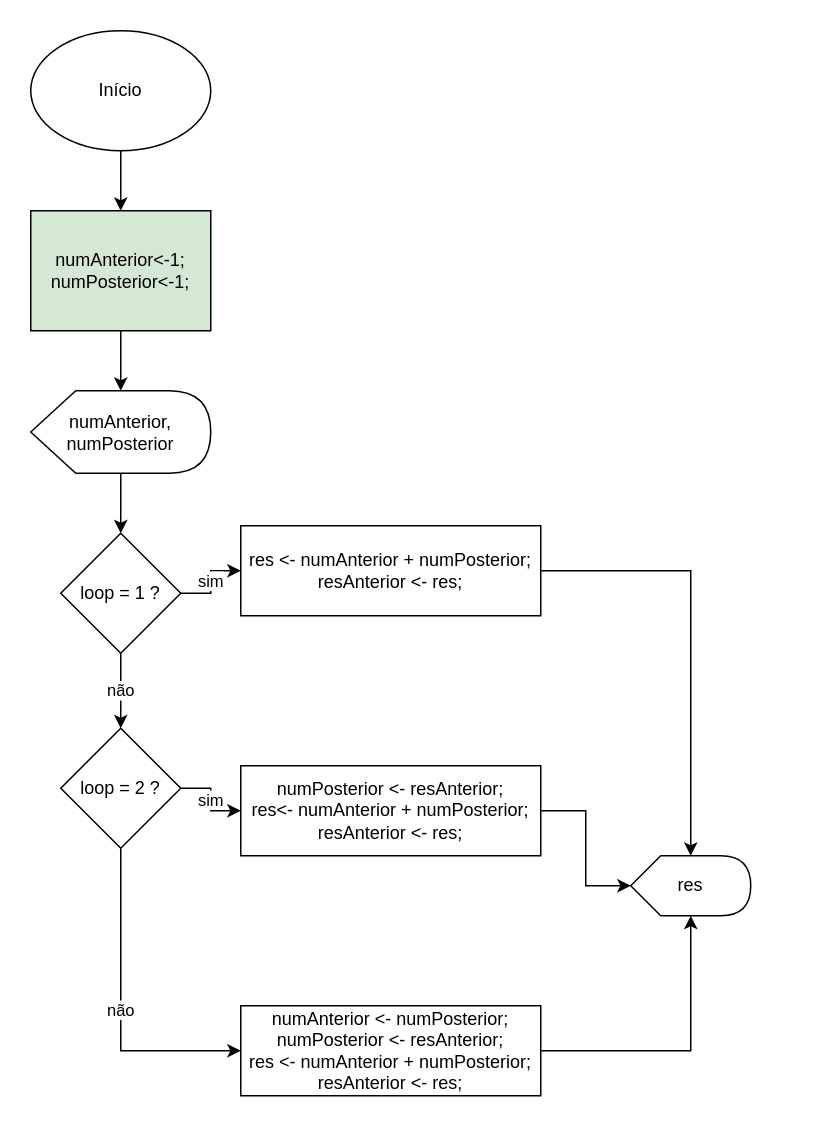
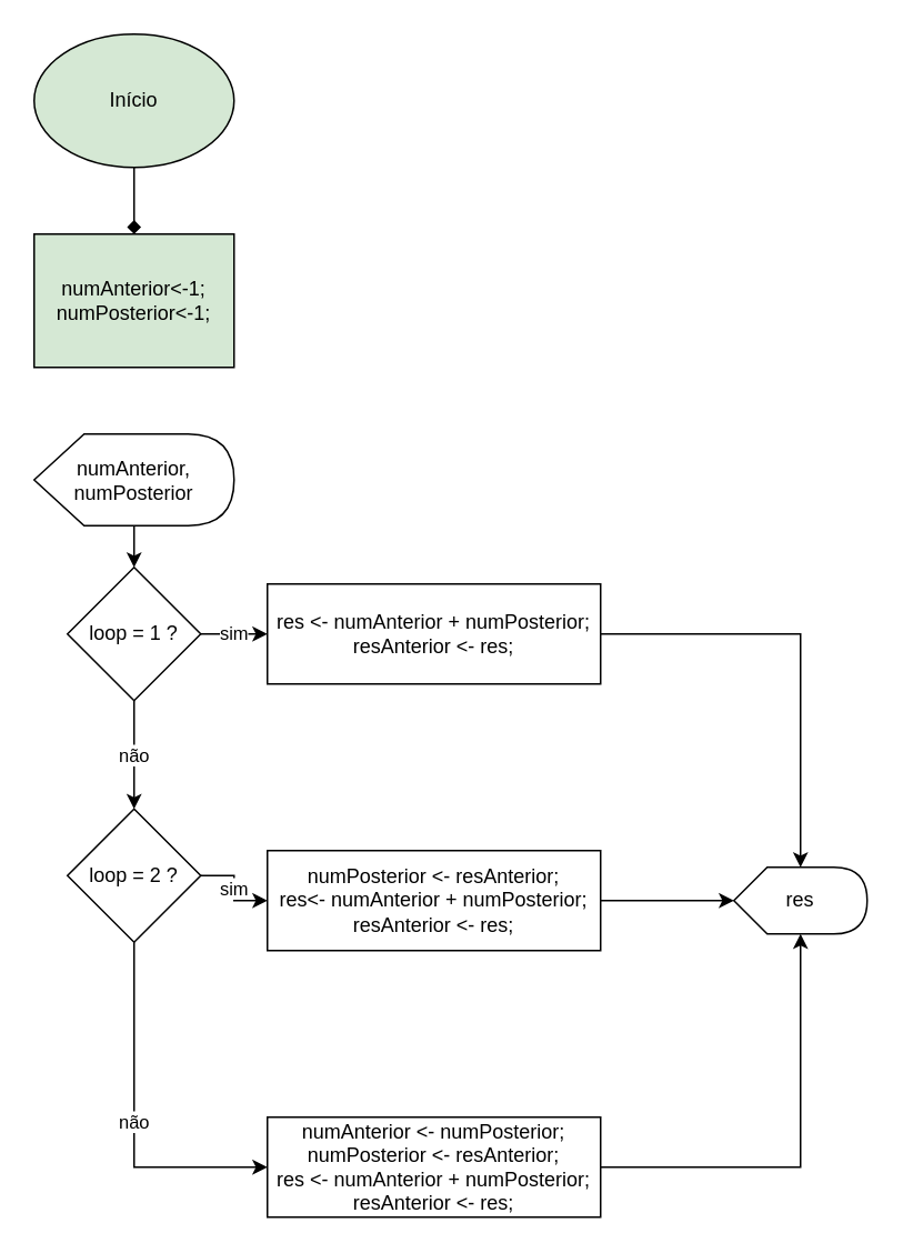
- <mxCell id="3" value="Início" style="ellipse;whiteSpace=wrap;html=1;" vertex="1" parent="1"><mxGeometry x="20" y="20" width="120" height="80" as="geometry" /></mxCell>
+ <mxCell id="3" value="Início" style="ellipse;whiteSpace=wrap;html=1;fillColor=#d5e8d4;" vertex="1" parent="1"><mxGeometry x="20" y="20" width="120" height="80" as="geometry" /></mxCell>
- <mxCell id="2" value="" style="edgeStyle=orthogonalEdgeStyle;rounded=0;orthogonalLoop=1;jettySize=auto;html=1;" edge="1" parent="1" source="3" target="5"><mxGeometry relative="1" as="geometry" /></mxCell>
+ <mxCell id="2" value="" style="edgeStyle=orthogonalEdgeStyle;rounded=0;orthogonalLoop=1;jettySize=auto;html=1;endArrow=diamond;" edge="1" parent="1" source="3" target="5"><mxGeometry relative="1" as="geometry" /></mxCell>
- <mxCell id="4" value="" style="edgeStyle=orthogonalEdgeStyle;rounded=0;orthogonalLoop=1;jettySize=auto;html=1;" edge="1" parent="1" source="5" target="7"><mxGeometry relative="1" as="geometry" /></mxCell>
- <mxCell id="10" value="loop = 1 ?" style="rhombus;whiteSpace=wrap;html=1;" vertex="1" parent="1"><mxGeometry x="40" y="355" width="80" height="80" as="geometry" /></mxCell>
+ <mxCell id="10" value="loop = 1 ?" style="rhombus;whiteSpace=wrap;html=1;" vertex="1" parent="1"><mxGeometry x="40" y="340" width="80" height="80" as="geometry" /></mxCell>
- <mxCell id="20" value="res" style="shape=display;whiteSpace=wrap;html=1;" vertex="1" parent="1"><mxGeometry x="420" y="570" width="80" height="40" as="geometry" /></mxCell>
+ <mxCell id="20" value="res" style="shape=display;whiteSpace=wrap;html=1;" vertex="1" parent="1"><mxGeometry x="440" y="520" width="80" height="40" as="geometry" /></mxCell>
